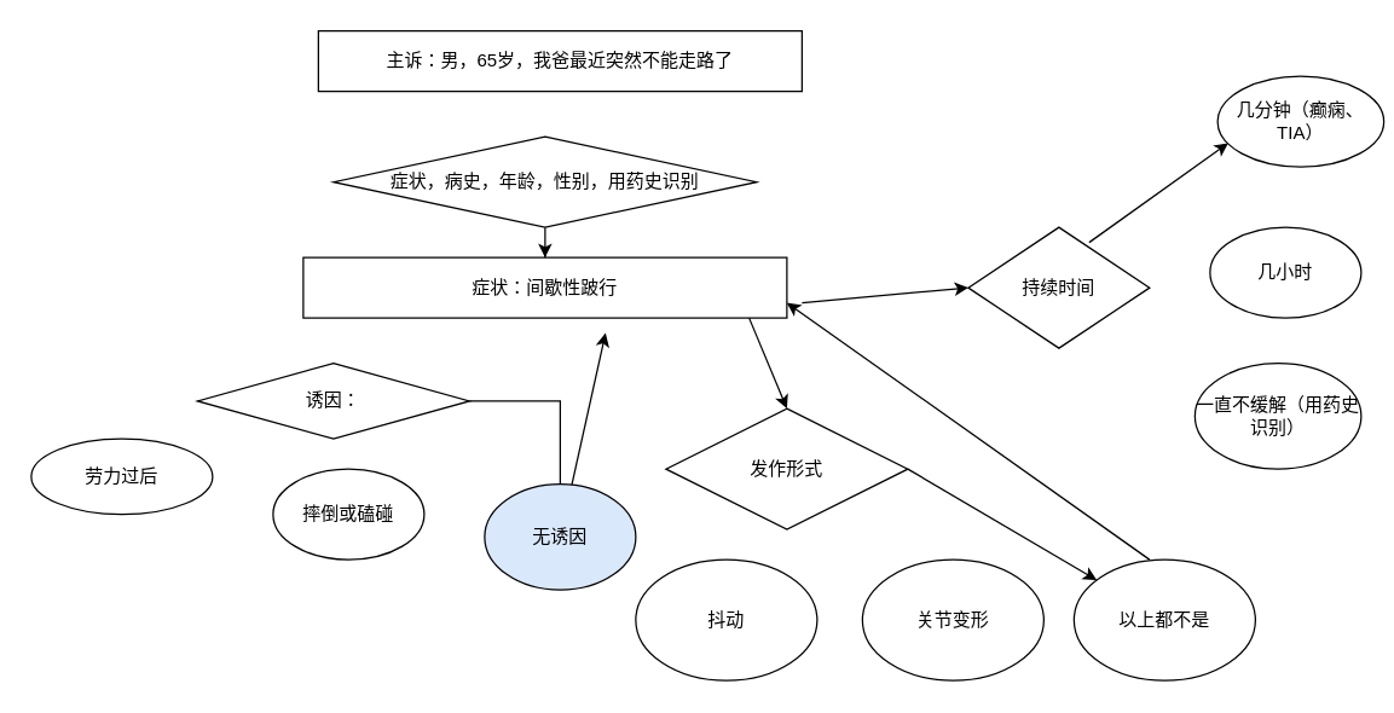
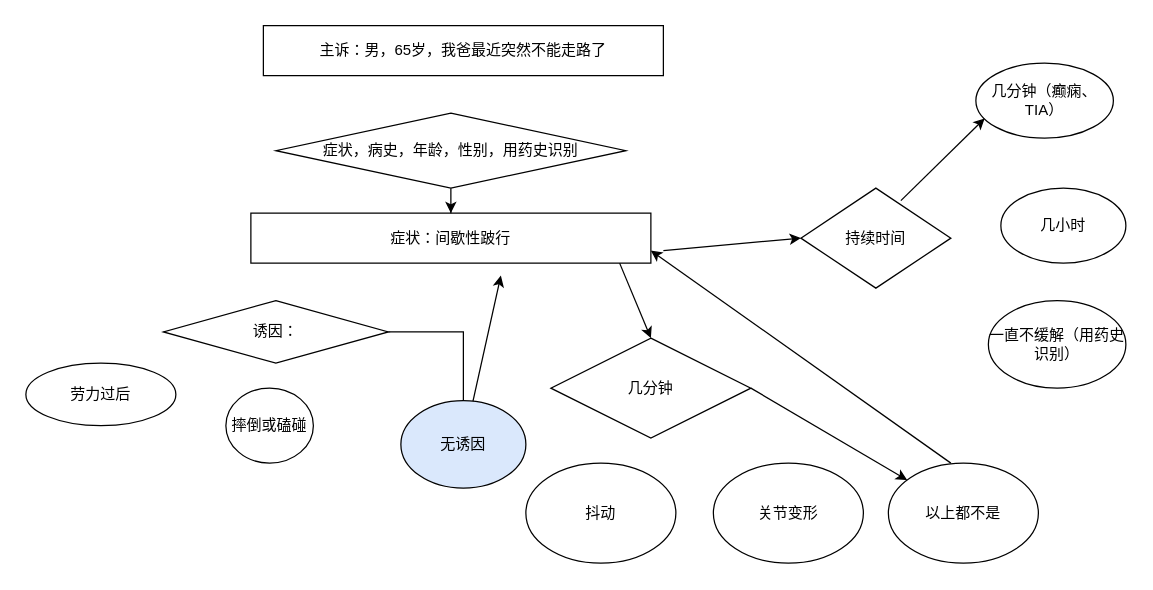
- <mxCell id="20" value="几分钟（癫痫、TIA）" style="ellipse;whiteSpace=wrap;html=1;" vertex="1" parent="1"><mxGeometry x="805" y="50" width="110" height="60" as="geometry" /></mxCell>
+ <mxCell id="20" value="几分钟（癫痫、TIA）" style="ellipse;whiteSpace=wrap;html=1;" vertex="1" parent="1"><mxGeometry x="780" y="50" width="110" height="60" as="geometry" /></mxCell>
- <mxCell id="15" value="发作形式" style="rhombus;whiteSpace=wrap;html=1;" vertex="1" parent="1"><mxGeometry x="440" y="270" width="160" height="80" as="geometry" /></mxCell>
+ <mxCell id="15" value="几分钟" style="rhombus;whiteSpace=wrap;html=1;" vertex="1" parent="1"><mxGeometry x="440" y="270" width="160" height="80" as="geometry" /></mxCell>
- <mxCell id="9" value="摔倒或磕碰" style="ellipse;whiteSpace=wrap;html=1;" vertex="1" parent="1"><mxGeometry x="180" y="310" width="100" height="60" as="geometry" /></mxCell>
+ <mxCell id="9" value="摔倒或磕碰" style="ellipse;whiteSpace=wrap;html=1;" vertex="1" parent="1"><mxGeometry x="180" y="310" width="70" height="60" as="geometry" /></mxCell>
